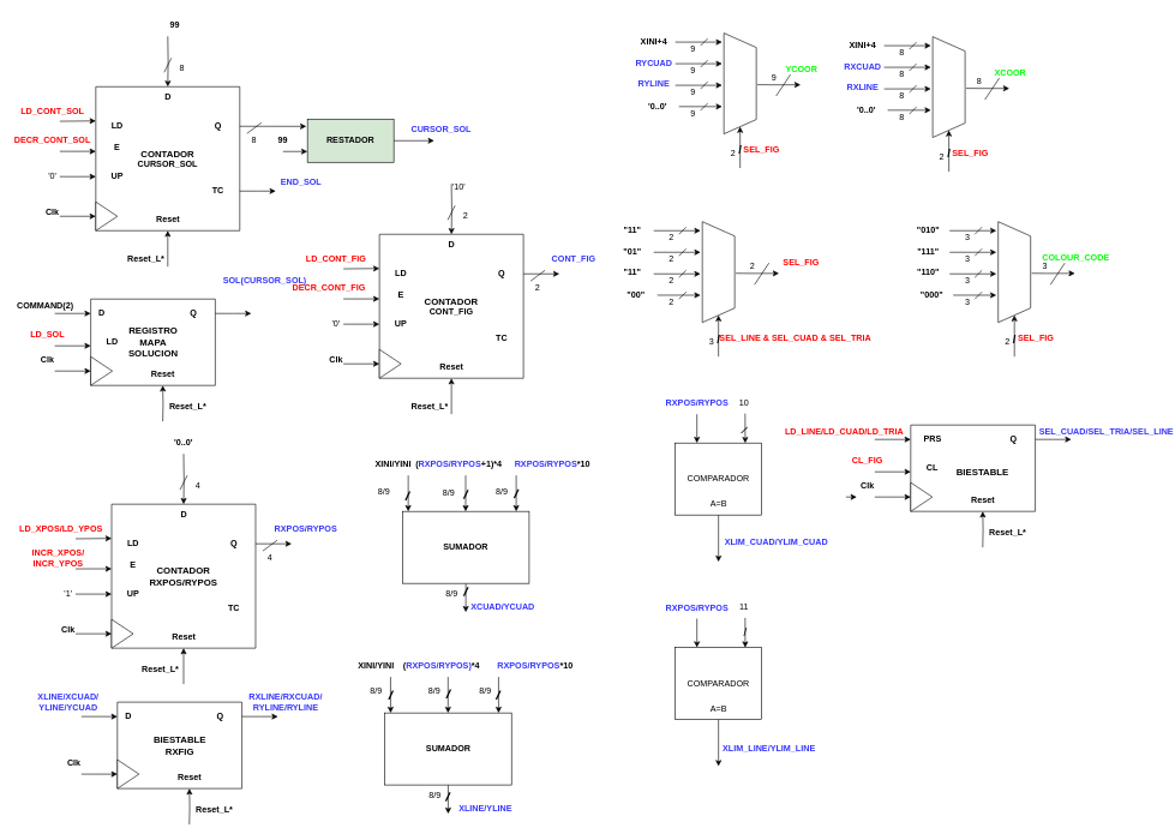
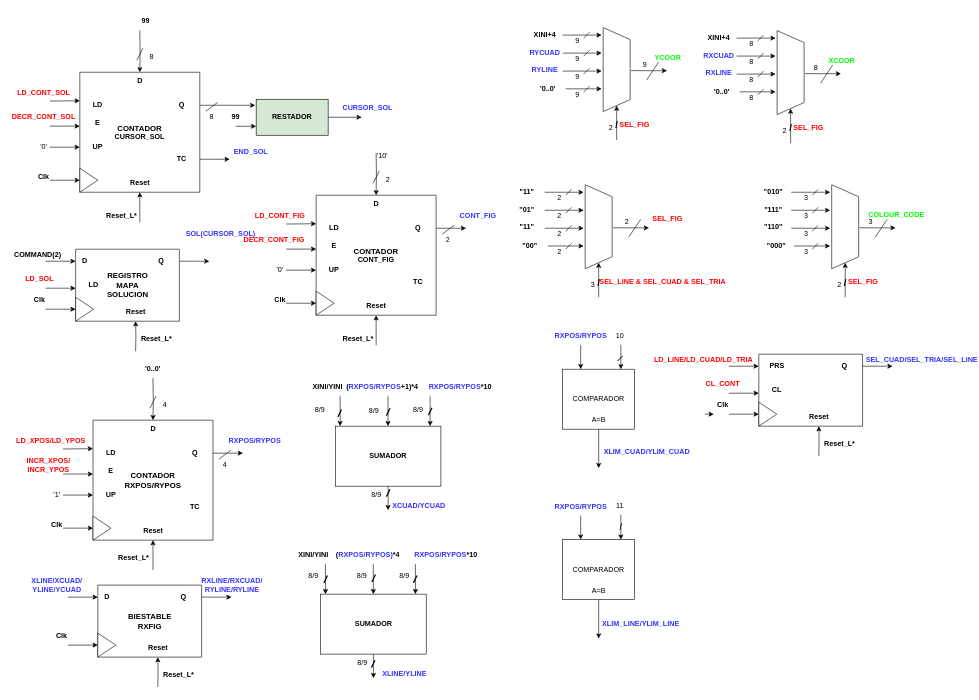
- <mxCell id="254" value="&lt;span&gt;&lt;font color=&quot;#ff0000&quot;&gt;CL_FIG&lt;/font&gt;&lt;/span&gt;" style="text;html=1;strokeColor=none;fillColor=none;align=center;verticalAlign=middle;whiteSpace=wrap;rounded=0;fontStyle=1" vertex="1" parent="1"><mxGeometry x="1174" y="625" width="60" height="30" as="geometry" /></mxCell>
+ <mxCell id="254" value="&lt;span&gt;&lt;font color=&quot;#ff0000&quot;&gt;CL_CONT&lt;/font&gt;&lt;/span&gt;" style="text;html=1;strokeColor=none;fillColor=none;align=center;verticalAlign=middle;whiteSpace=wrap;rounded=0;fontStyle=1" vertex="1" parent="1"><mxGeometry x="1174" y="625" width="60" height="30" as="geometry" /></mxCell>
- <mxCell id="250" value="&lt;span style=&quot;font-size: 13px;&quot;&gt;&lt;b&gt;BIESTABLE&lt;/b&gt;&lt;/span&gt;" style="text;html=1;strokeColor=none;fillColor=none;align=center;verticalAlign=middle;whiteSpace=wrap;rounded=0;" vertex="1" parent="243"><mxGeometry x="65" y="50" width="70" height="30" as="geometry" /></mxCell>
- <mxCell id="118" value="&lt;font color=&quot;#3333ff&quot;&gt;RXLINE/RXCUAD/ RYLINE/RYLINE&lt;/font&gt;" style="text;html=1;strokeColor=none;fillColor=none;align=center;verticalAlign=middle;whiteSpace=wrap;rounded=0;fontStyle=1" vertex="1" parent="1"><mxGeometry x="356" y="960" width="80" height="30" as="geometry" /></mxCell>
+ <mxCell id="118" value="&lt;font color=&quot;#3333ff&quot;&gt;RXLINE/RXCUAD/ RYLINE/RYLINE&lt;/font&gt;" style="text;html=1;strokeColor=none;fillColor=none;align=center;verticalAlign=middle;whiteSpace=wrap;rounded=0;fontStyle=1" vertex="1" parent="1"><mxGeometry x="346" y="960" width="80" height="30" as="geometry" /></mxCell>
